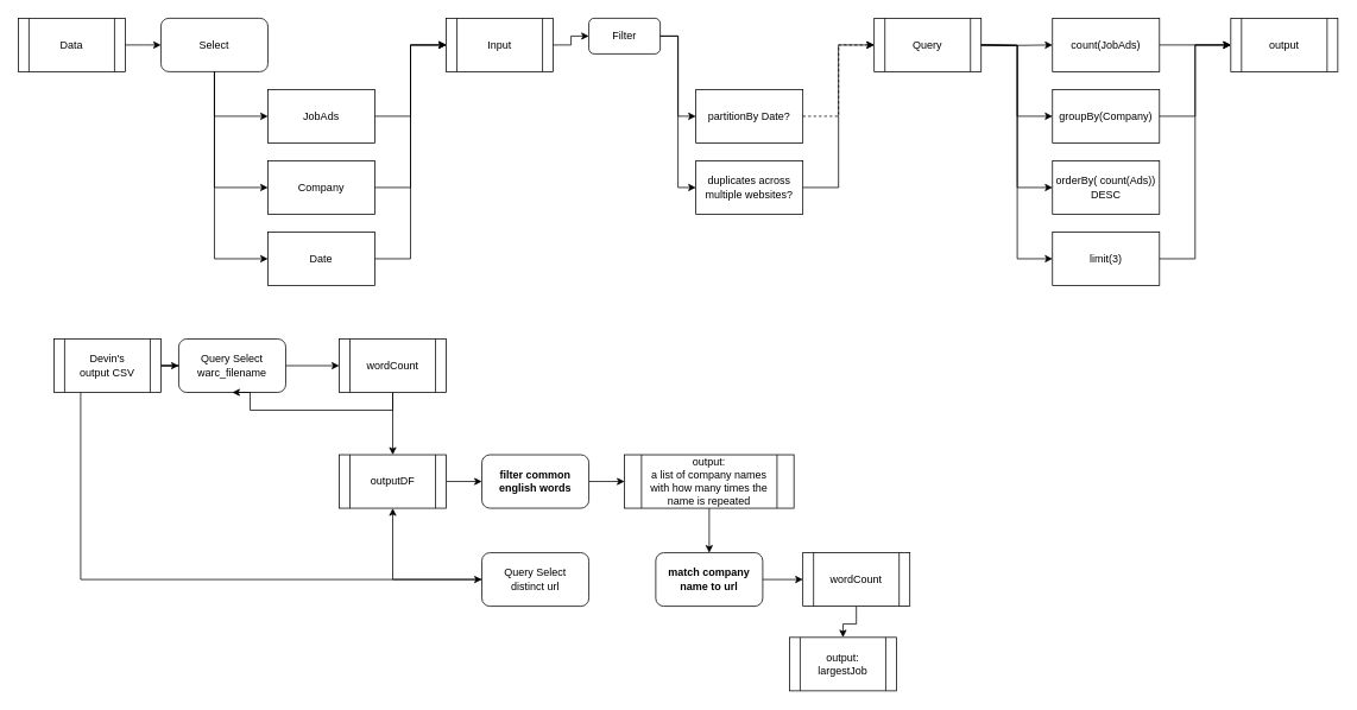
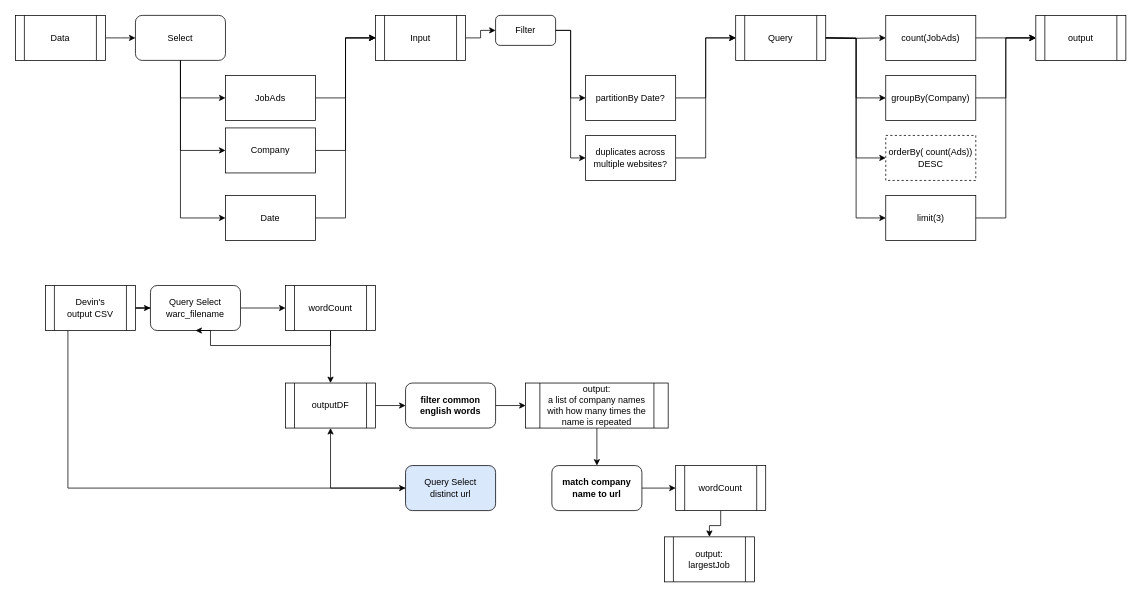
- <mxCell id="31" style="edgeStyle=orthogonalEdgeStyle;rounded=0;orthogonalLoop=1;jettySize=auto;html=1;entryX=0;entryY=0.5;entryDx=0;entryDy=0;dashed=1;" parent="1" source="32" target="35" edge="1"><mxGeometry relative="1" as="geometry" /></mxCell>
+ <mxCell id="31" style="edgeStyle=orthogonalEdgeStyle;rounded=0;orthogonalLoop=1;jettySize=auto;html=1;entryX=0;entryY=0.5;entryDx=0;entryDy=0;" parent="1" source="32" target="35" edge="1"><mxGeometry relative="1" as="geometry" /></mxCell>
- <mxCell id="19" value="Company" style="rounded=0;whiteSpace=wrap;html=1;fillColor=none;" parent="1" vertex="1"><mxGeometry x="300" y="180" width="120" height="60" as="geometry" /></mxCell>
+ <mxCell id="19" value="Company" style="rounded=0;whiteSpace=wrap;html=1;fillColor=none;" parent="1" vertex="1"><mxGeometry x="300" y="170" width="120" height="60" as="geometry" /></mxCell>
- <mxCell id="10" value="orderBy( count(Ads))&lt;br&gt;DESC" style="rounded=0;whiteSpace=wrap;html=1;fillColor=none;" parent="1" vertex="1"><mxGeometry x="1180" y="180" width="120" height="60" as="geometry" /></mxCell>
+ <mxCell id="10" value="orderBy( count(Ads))&lt;br&gt;DESC" style="rounded=0;whiteSpace=wrap;html=1;fillColor=none;dashed=1;" parent="1" vertex="1"><mxGeometry x="1180" y="180" width="120" height="60" as="geometry" /></mxCell>
- <mxCell id="51" value="Query Select&lt;br&gt;distinct url" style="rounded=1;whiteSpace=wrap;html=1;" vertex="1" parent="1"><mxGeometry x="540" y="620" width="120" height="60" as="geometry" /></mxCell>
+ <mxCell id="51" value="Query Select&lt;br&gt;distinct url" style="rounded=1;whiteSpace=wrap;html=1;fillColor=#dae8fc;" vertex="1" parent="1"><mxGeometry x="540" y="620" width="120" height="60" as="geometry" /></mxCell>
